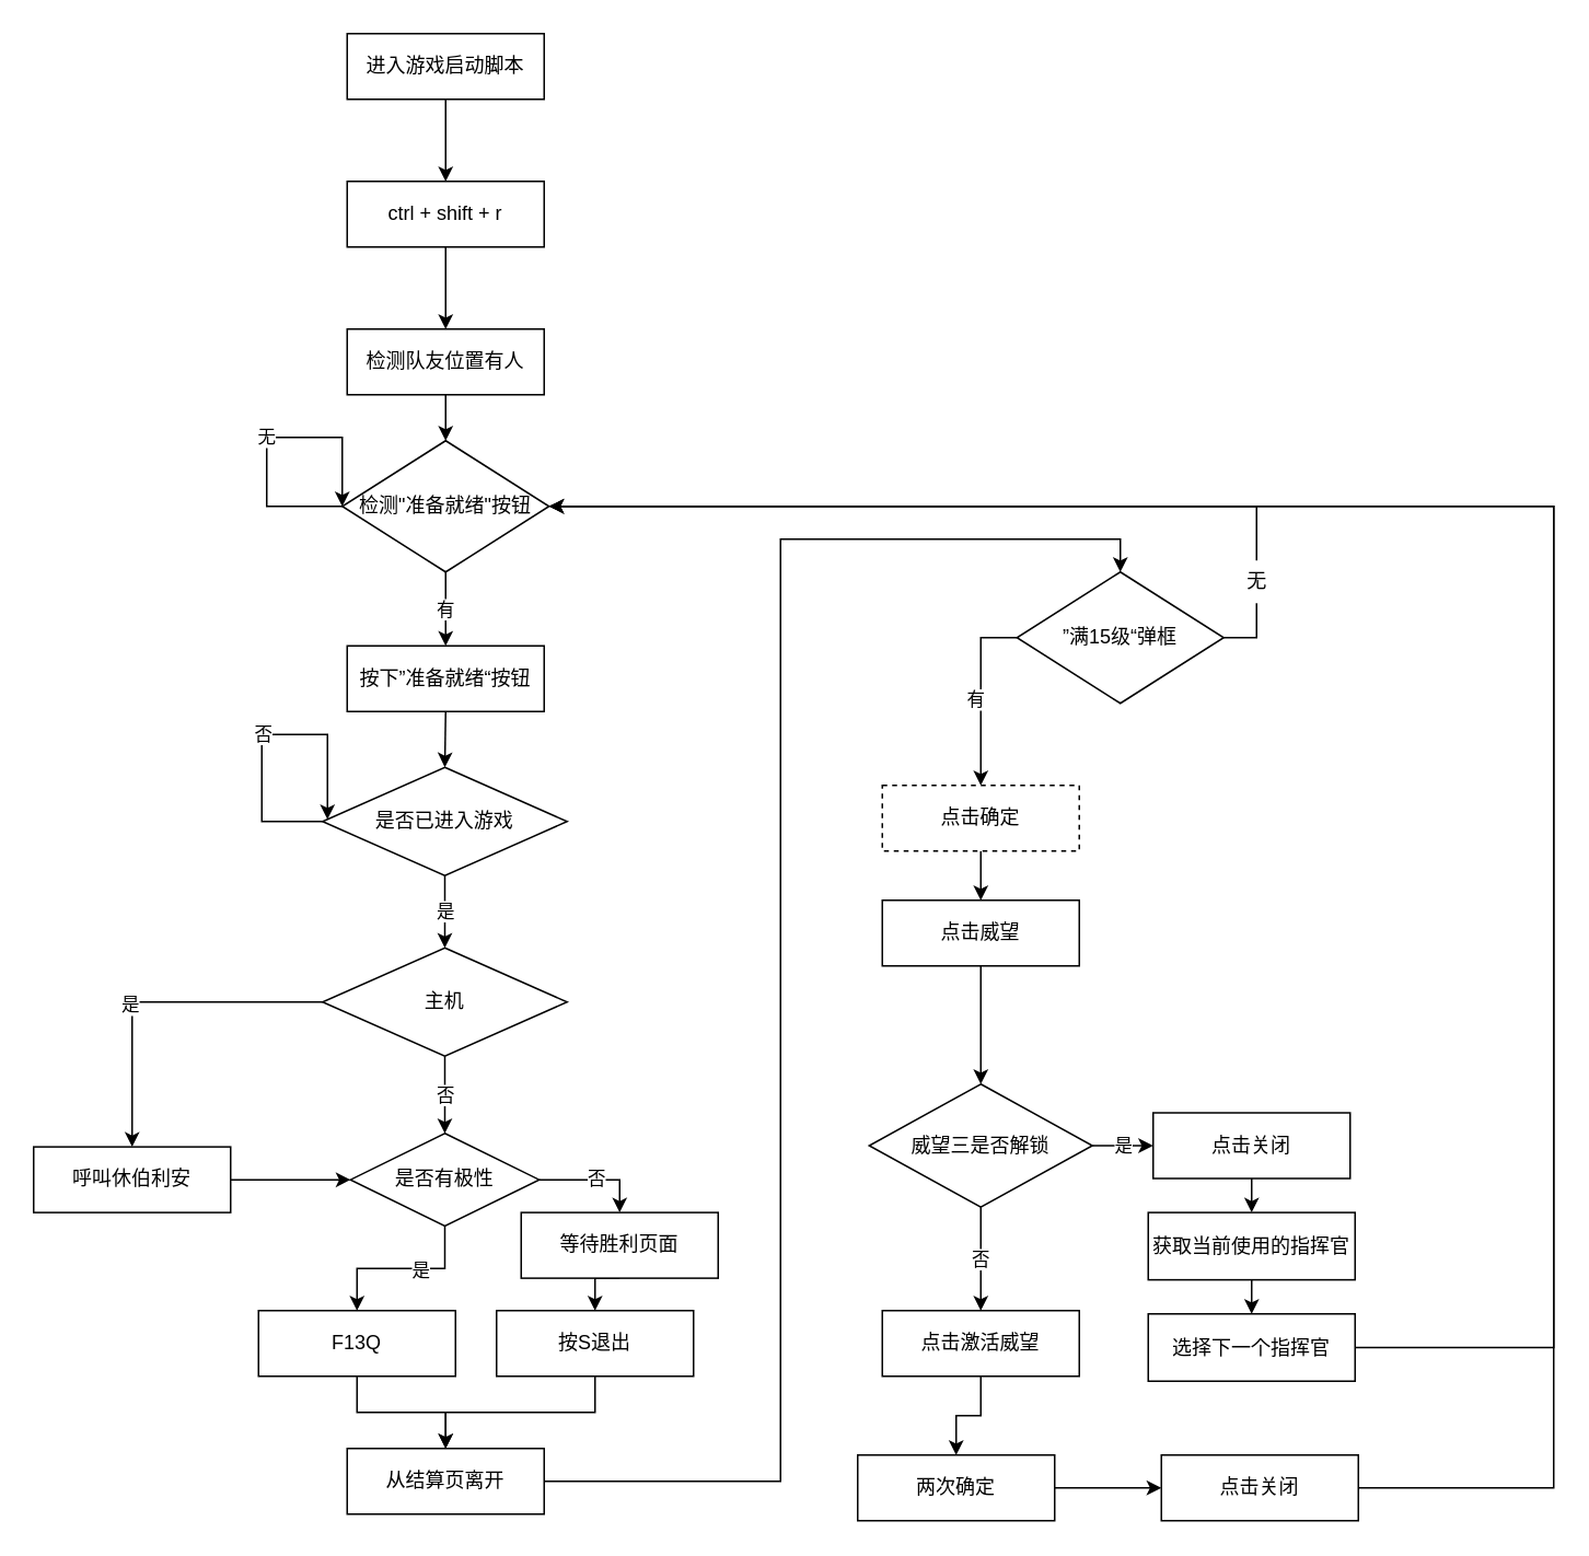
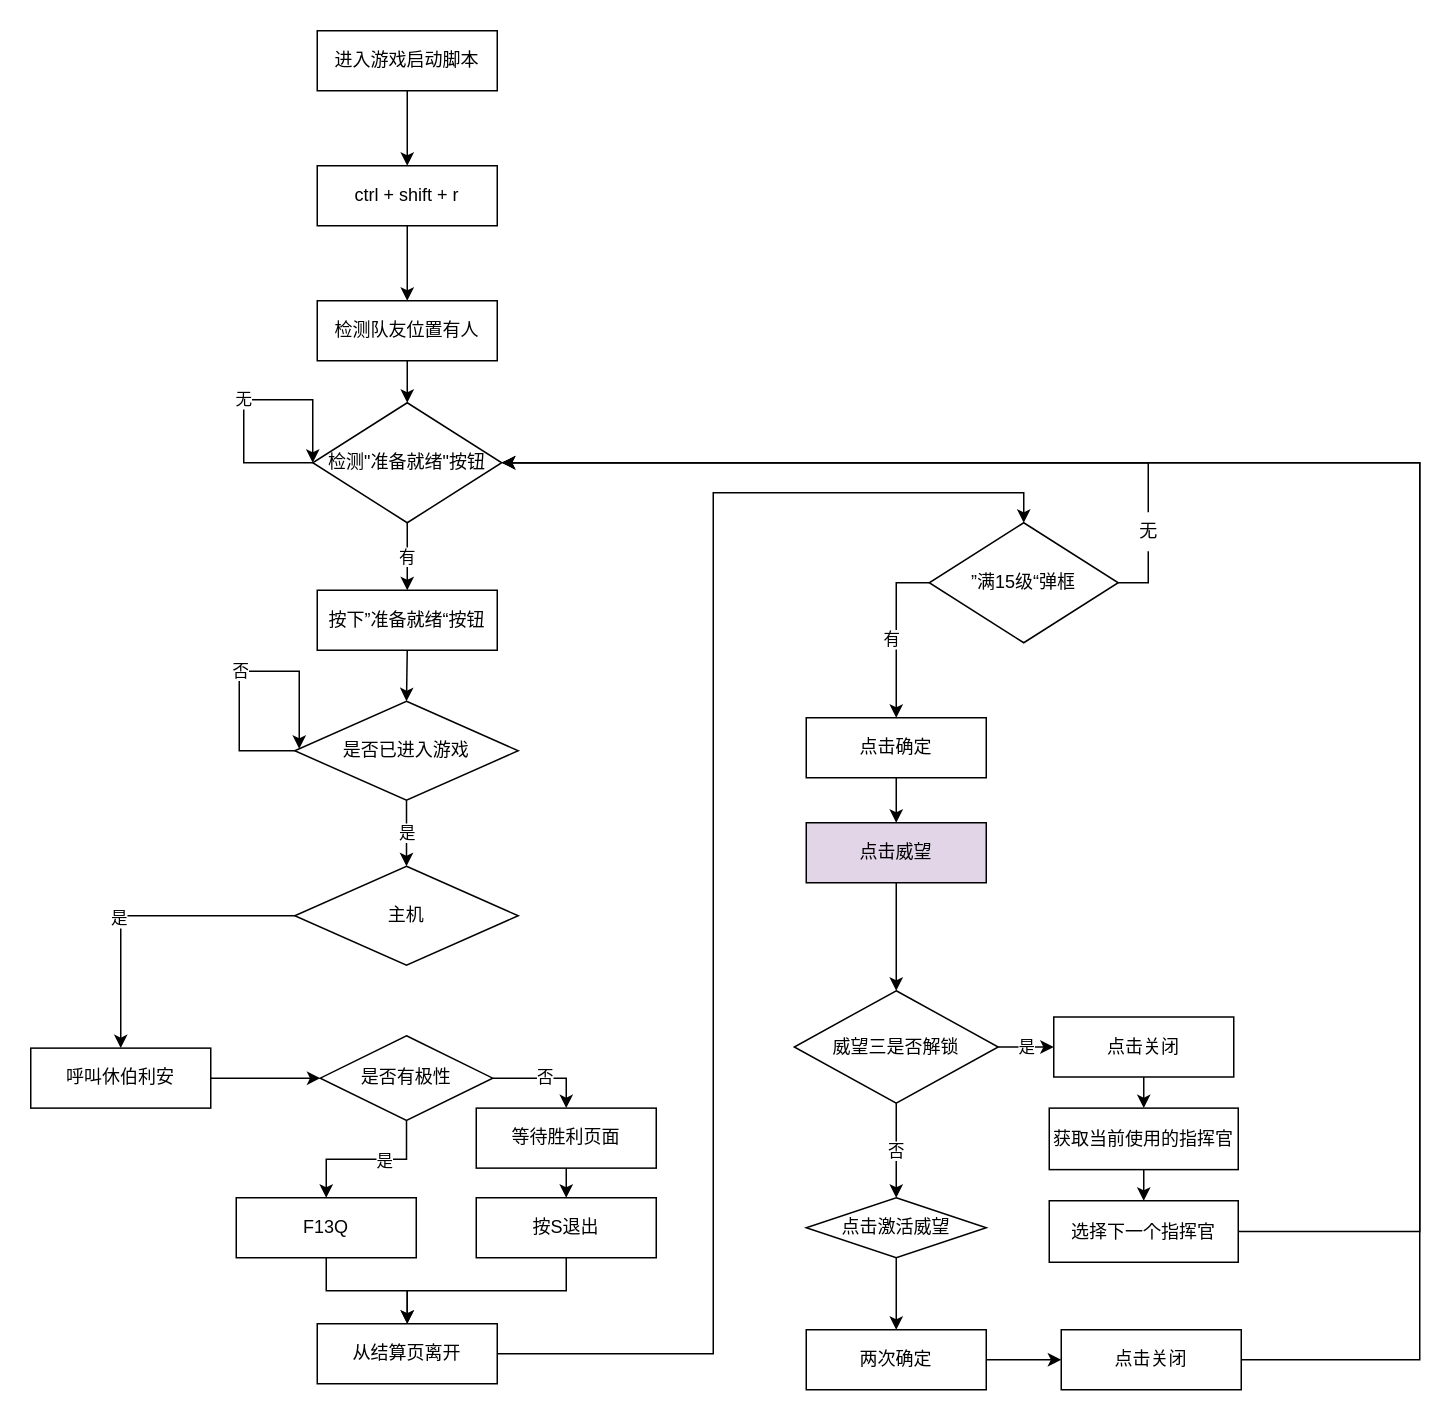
- <mxCell id="15" value="点击确定" style="rounded=0;whiteSpace=wrap;html=1;dashed=1;" parent="1" vertex="1"><mxGeometry x="537" y="478" width="120" height="40" as="geometry" /></mxCell>
+ <mxCell id="15" value="点击确定" style="rounded=0;whiteSpace=wrap;html=1;" parent="1" vertex="1"><mxGeometry x="537" y="478" width="120" height="40" as="geometry" /></mxCell>
- <mxCell id="17" value="点击威望" style="rounded=0;whiteSpace=wrap;html=1;" parent="1" vertex="1"><mxGeometry x="537" y="548" width="120" height="40" as="geometry" /></mxCell>
+ <mxCell id="17" value="点击威望" style="rounded=0;whiteSpace=wrap;html=1;fillColor=#e1d5e7;" parent="1" vertex="1"><mxGeometry x="537" y="548" width="120" height="40" as="geometry" /></mxCell>
- <mxCell id="35" value="否" style="edgeStyle=orthogonalEdgeStyle;rounded=0;orthogonalLoop=1;jettySize=auto;html=1;" parent="1" source="36" target="43" edge="1"><mxGeometry relative="1" as="geometry" /></mxCell>
- <mxCell id="55" value="按S退出" style="rounded=0;whiteSpace=wrap;html=1;" vertex="1" parent="1"><mxGeometry x="302" y="798" width="120" height="40" as="geometry" /></mxCell>
+ <mxCell id="55" value="按S退出" style="rounded=0;whiteSpace=wrap;html=1;" vertex="1" parent="1"><mxGeometry x="317" y="798" width="120" height="40" as="geometry" /></mxCell>
- <mxCell id="24" value="点击激活威望" style="rounded=0;whiteSpace=wrap;html=1;" parent="1" vertex="1"><mxGeometry x="537" y="798" width="120" height="40" as="geometry" /></mxCell>
+ <mxCell id="24" value="点击激活威望" style="rhombus;whiteSpace=wrap;html=1;" parent="1" vertex="1"><mxGeometry x="537" y="798" width="120" height="40" as="geometry" /></mxCell>
- <mxCell id="28" value="两次确定" style="rounded=0;whiteSpace=wrap;html=1;" parent="1" vertex="1"><mxGeometry x="522" y="886" width="120" height="40" as="geometry" /></mxCell>
+ <mxCell id="28" value="两次确定" style="rounded=0;whiteSpace=wrap;html=1;" parent="1" vertex="1"><mxGeometry x="537" y="886" width="120" height="40" as="geometry" /></mxCell>
